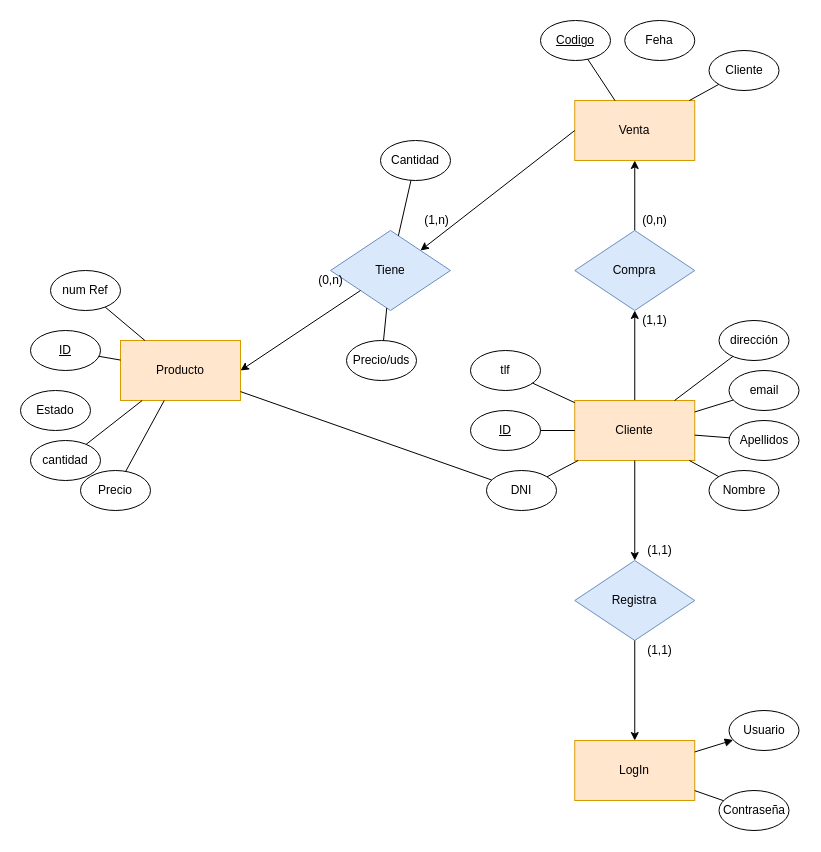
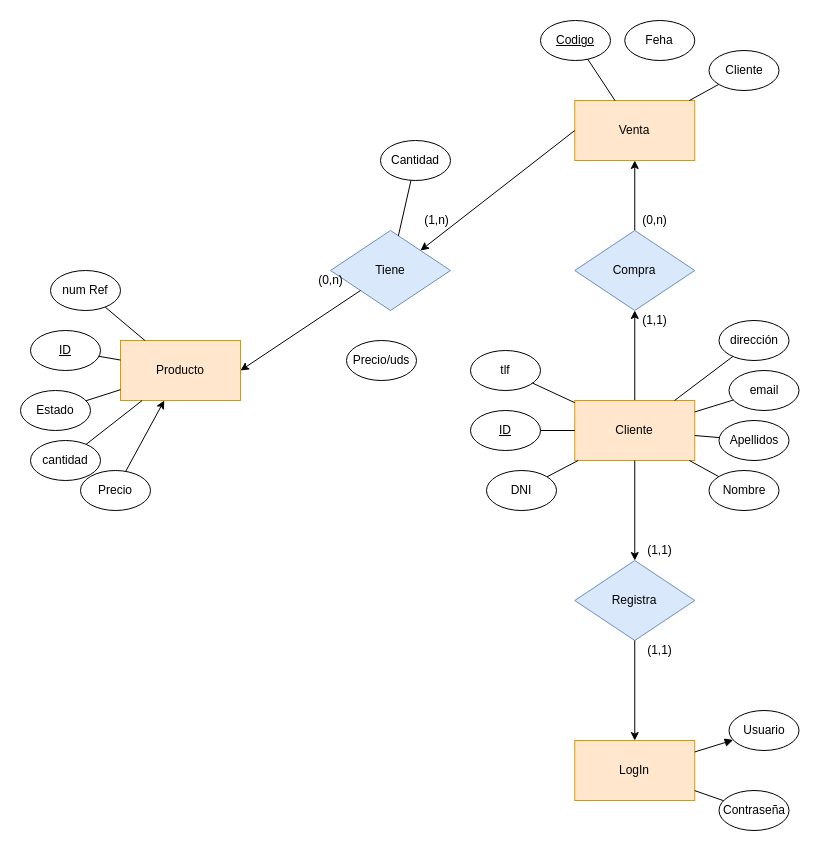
- <mxCell id="51" value="" style="endArrow=none;html=1;rounded=0;" parent="1" source="11" target="49" edge="1"><mxGeometry width="50" height="50" relative="1" as="geometry"><mxPoint x="560" y="540" as="sourcePoint" /><mxPoint x="610" y="490" as="targetPoint" /></mxGeometry></mxCell>
- <mxCell id="28" value="" style="endArrow=none;html=1;rounded=0;" parent="1" source="27" target="2" edge="1"><mxGeometry width="50" height="50" relative="1" as="geometry"><mxPoint x="450" y="460" as="sourcePoint" /><mxPoint x="500" y="410" as="targetPoint" /></mxGeometry></mxCell>
+ <mxCell id="28" value="" style="endArrow=classic;html=1;rounded=0;" parent="1" source="27" target="2" edge="1"><mxGeometry width="50" height="50" relative="1" as="geometry"><mxPoint x="450" y="460" as="sourcePoint" /><mxPoint x="500" y="410" as="targetPoint" /></mxGeometry></mxCell>
- <mxCell id="10" value="" style="endArrow=none;html=1;rounded=0;" parent="1" source="2" target="39" edge="1"><mxGeometry width="50" height="50" relative="1" as="geometry"><mxPoint x="570" y="540" as="sourcePoint" /><mxPoint x="620" y="490" as="targetPoint" /></mxGeometry></mxCell>
+ <mxCell id="10" value="" style="endArrow=none;html=1;rounded=0;" parent="1" source="2" target="6" edge="1"><mxGeometry width="50" height="50" relative="1" as="geometry"><mxPoint x="570" y="540" as="sourcePoint" /><mxPoint x="620" y="490" as="targetPoint" /></mxGeometry></mxCell>
- <mxCell id="20" value="Apellidos" style="ellipse;whiteSpace=wrap;html=1;" parent="1" vertex="1"><mxGeometry x="728.5" y="420" width="70" height="40" as="geometry" /></mxCell>
+ <mxCell id="20" value="Apellidos" style="ellipse;whiteSpace=wrap;html=1;" parent="1" vertex="1"><mxGeometry x="718.5" y="420" width="70" height="40" as="geometry" /></mxCell>
